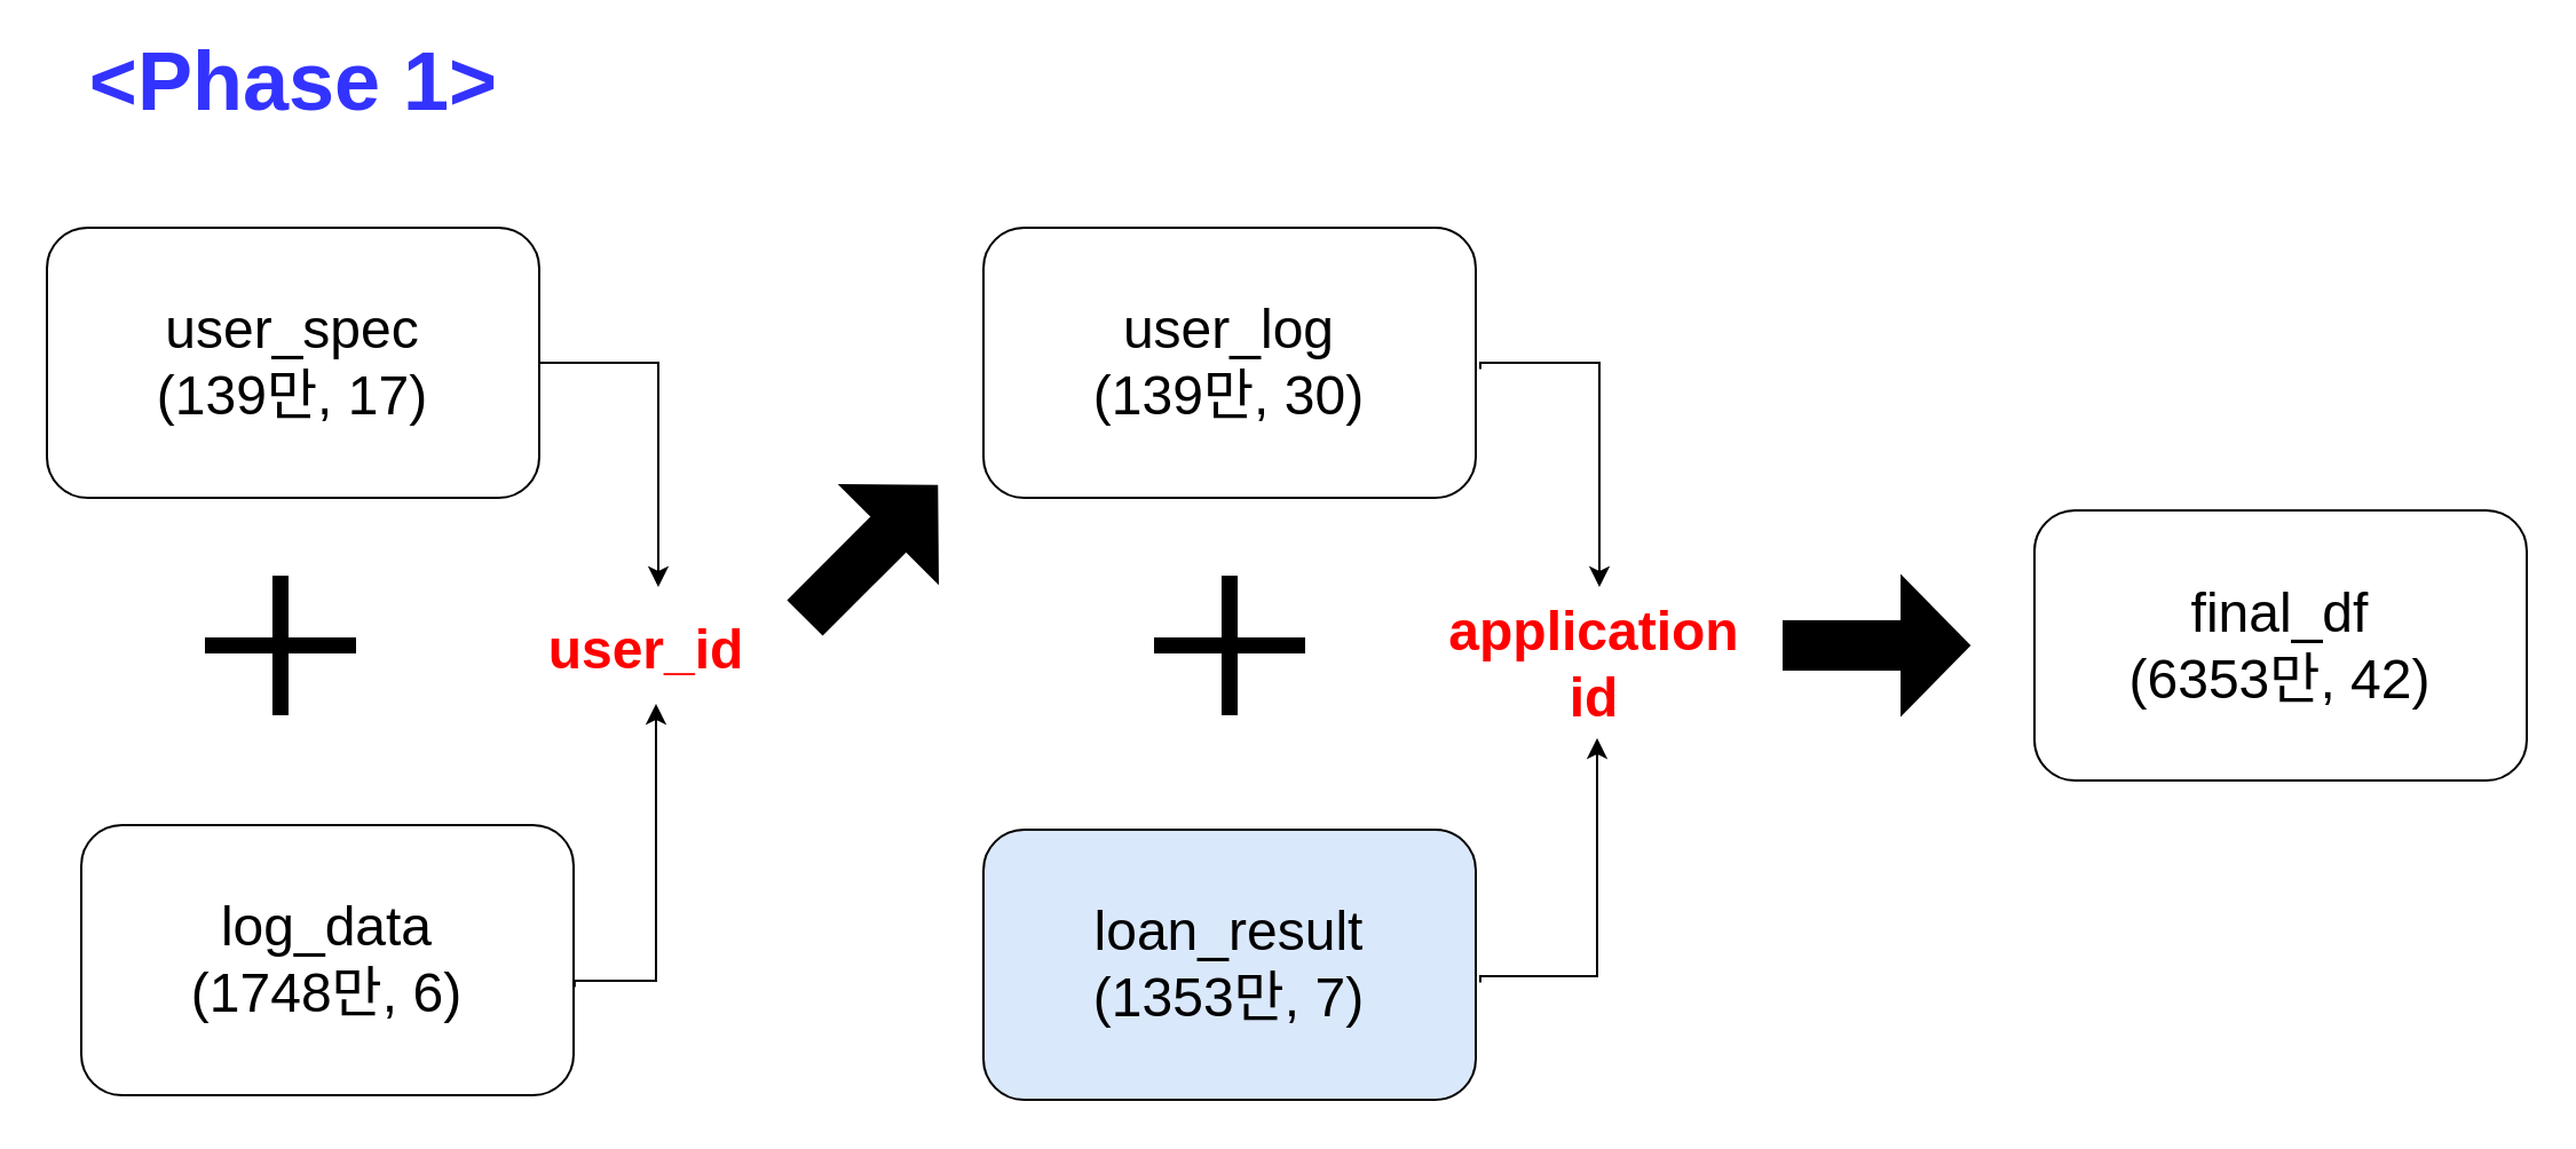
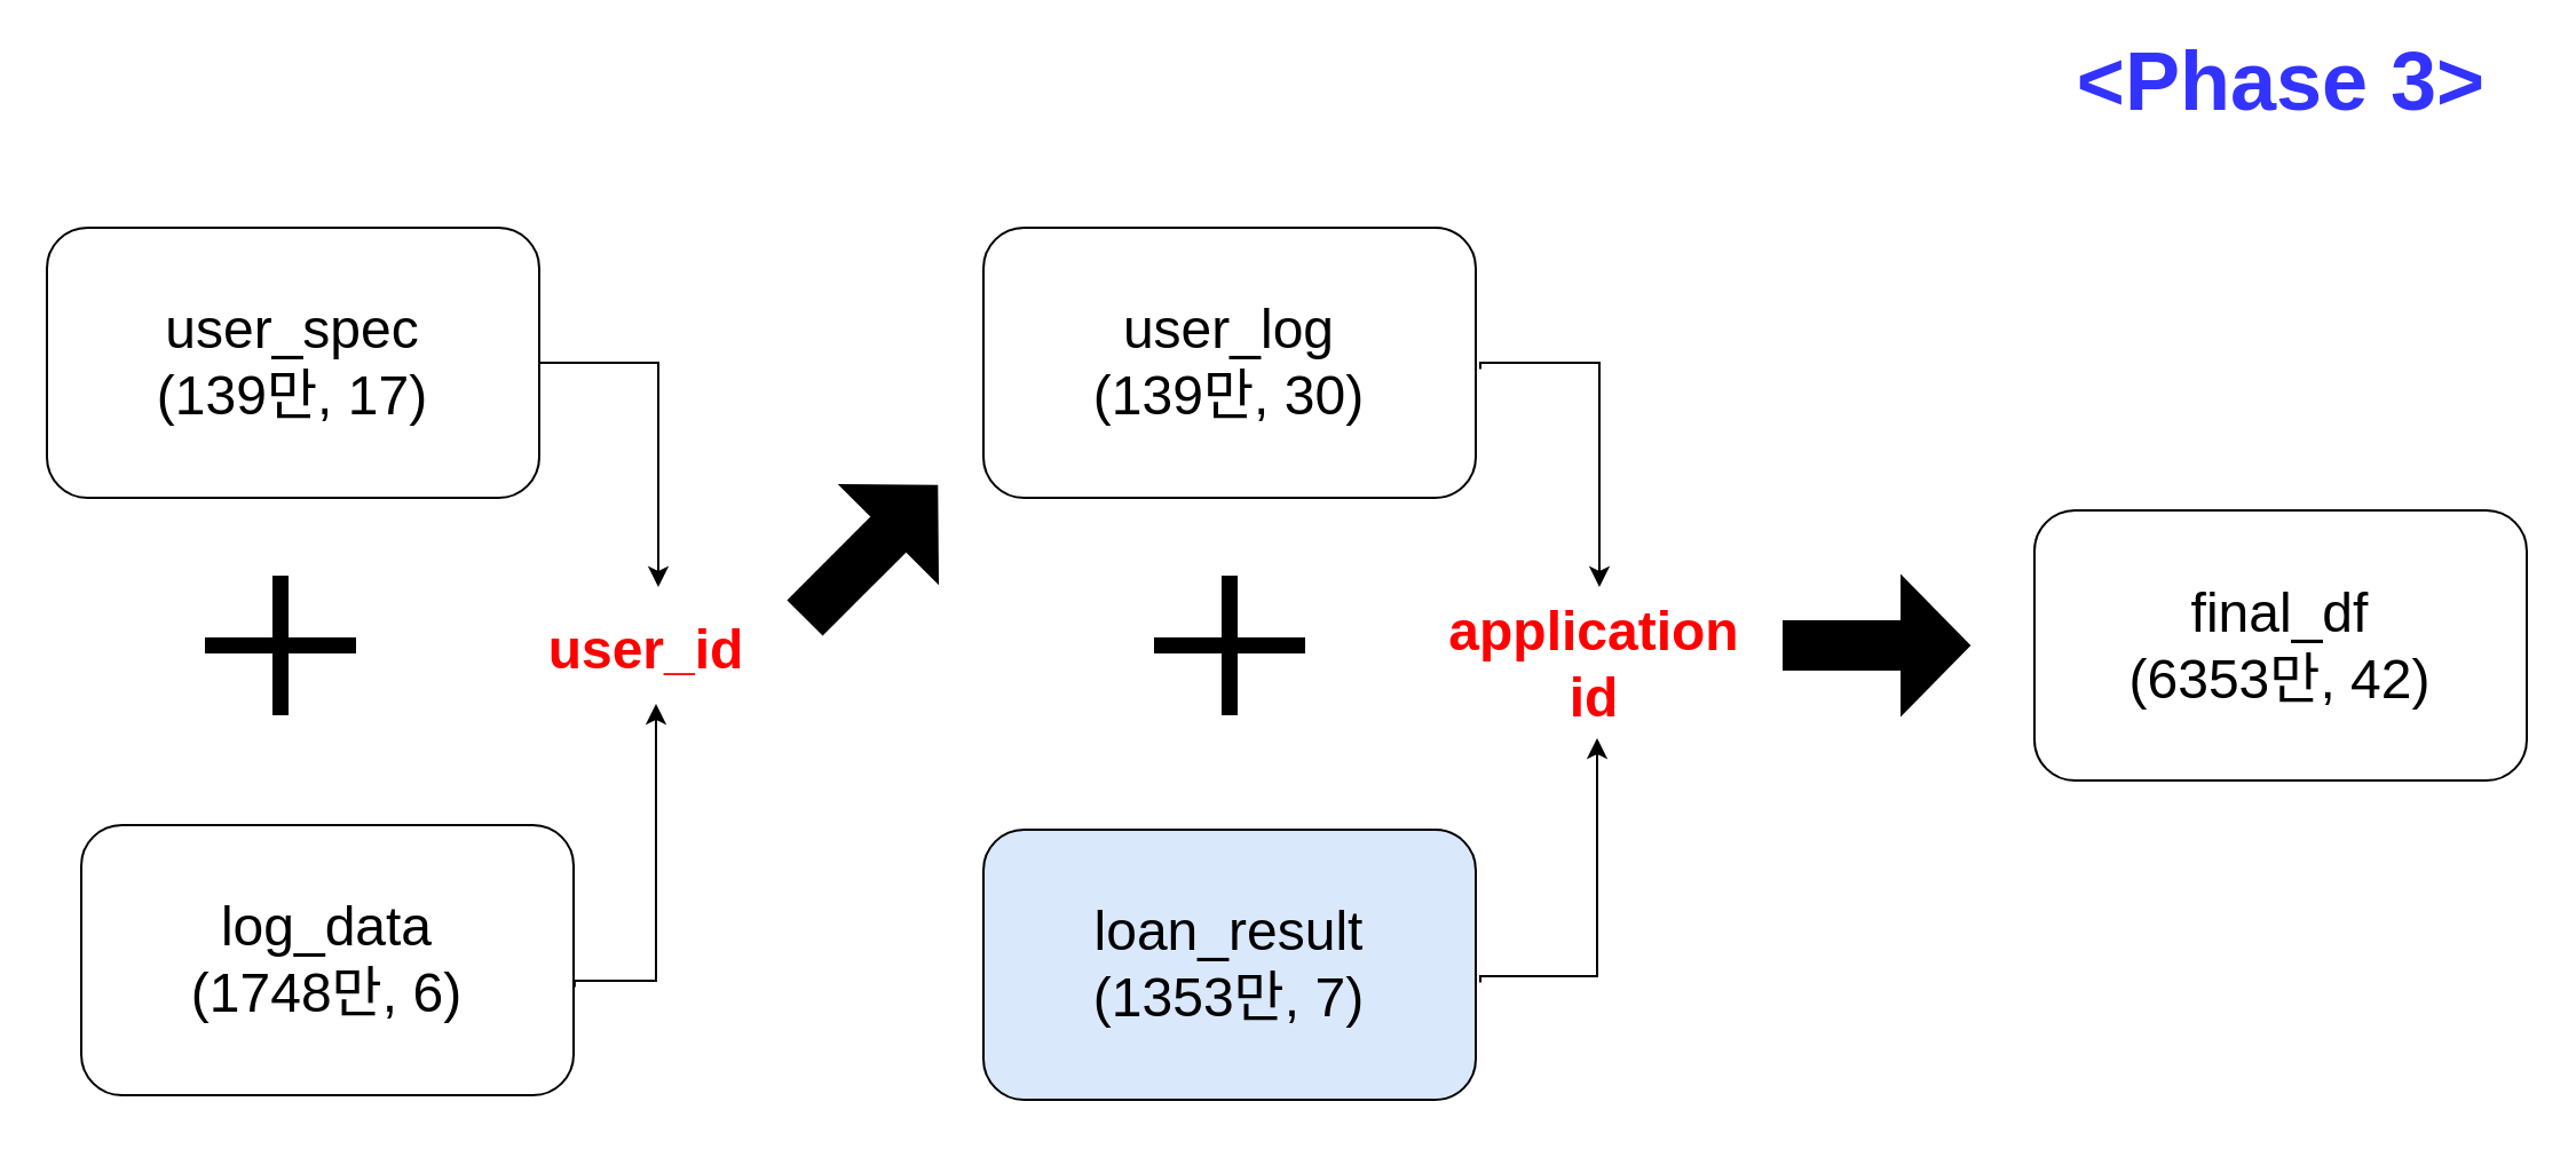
- <mxCell id="17" value="&lt;b&gt;&lt;font color=&quot;#3333ff&quot; style=&quot;font-size: 36px;&quot;&gt;&amp;lt;Phase 1&amp;gt;&lt;/font&gt;&lt;/b&gt;" style="text;html=1;strokeColor=none;fillColor=none;align=center;verticalAlign=middle;whiteSpace=wrap;rounded=0;fontSize=24;" parent="1" vertex="1"><mxGeometry x="27.5" y="20" width="200" height="30" as="geometry" /></mxCell>
+ <mxCell id="18" value="&lt;b&gt;&lt;font color=&quot;#3333ff&quot; style=&quot;font-size: 36px;&quot;&gt;&amp;lt;Phase 3&amp;gt;&lt;/font&gt;&lt;/b&gt;" style="text;html=1;strokeColor=none;fillColor=none;align=center;verticalAlign=middle;whiteSpace=wrap;rounded=0;fontSize=24;" parent="1" vertex="1"><mxGeometry x="895.5" y="20" width="200" height="30" as="geometry" /></mxCell>
